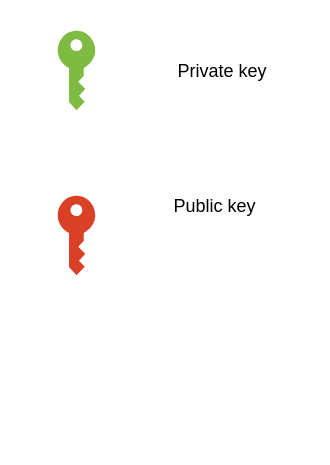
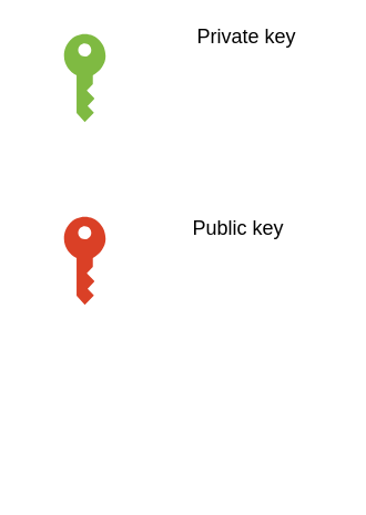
- <mxCell id="4" value="Private key" style="text;html=1;strokeColor=none;fillColor=none;align=center;verticalAlign=middle;whiteSpace=wrap;rounded=0;" vertex="1" parent="1"><mxGeometry x="98" y="31.5" width="100" height="30" as="geometry" /></mxCell>
+ <mxCell id="4" value="Private key" style="text;html=1;strokeColor=none;fillColor=none;align=center;verticalAlign=middle;whiteSpace=wrap;rounded=0;" vertex="1" parent="1"><mxGeometry x="98" y="6.5" width="100" height="30" as="geometry" /></mxCell>
